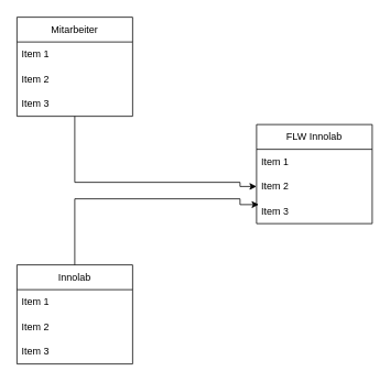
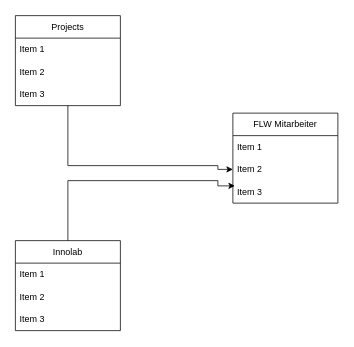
- <mxCell id="11" value="Mitarbeiter" style="swimlane;fontStyle=0;childLayout=stackLayout;horizontal=1;startSize=30;horizontalStack=0;resizeParent=1;resizeParentMax=0;resizeLast=0;collapsible=1;marginBottom=0;whiteSpace=wrap;html=1;" vertex="1" parent="1"><mxGeometry x="20" y="20" width="140" height="120" as="geometry" /></mxCell>
+ <mxCell id="11" value="Projects" style="swimlane;fontStyle=0;childLayout=stackLayout;horizontal=1;startSize=30;horizontalStack=0;resizeParent=1;resizeParentMax=0;resizeLast=0;collapsible=1;marginBottom=0;whiteSpace=wrap;html=1;" vertex="1" parent="1"><mxGeometry x="20" y="20" width="140" height="120" as="geometry" /></mxCell>
- <mxCell id="2" value="FLW Innolab" style="swimlane;fontStyle=0;childLayout=stackLayout;horizontal=1;startSize=30;horizontalStack=0;resizeParent=1;resizeParentMax=0;resizeLast=0;collapsible=1;marginBottom=0;whiteSpace=wrap;html=1;" vertex="1" parent="1"><mxGeometry x="310" y="150" width="140" height="120" as="geometry" /></mxCell>
+ <mxCell id="2" value="FLW Mitarbeiter" style="swimlane;fontStyle=0;childLayout=stackLayout;horizontal=1;startSize=30;horizontalStack=0;resizeParent=1;resizeParentMax=0;resizeLast=0;collapsible=1;marginBottom=0;whiteSpace=wrap;html=1;" vertex="1" parent="1"><mxGeometry x="310" y="150" width="140" height="120" as="geometry" /></mxCell>
